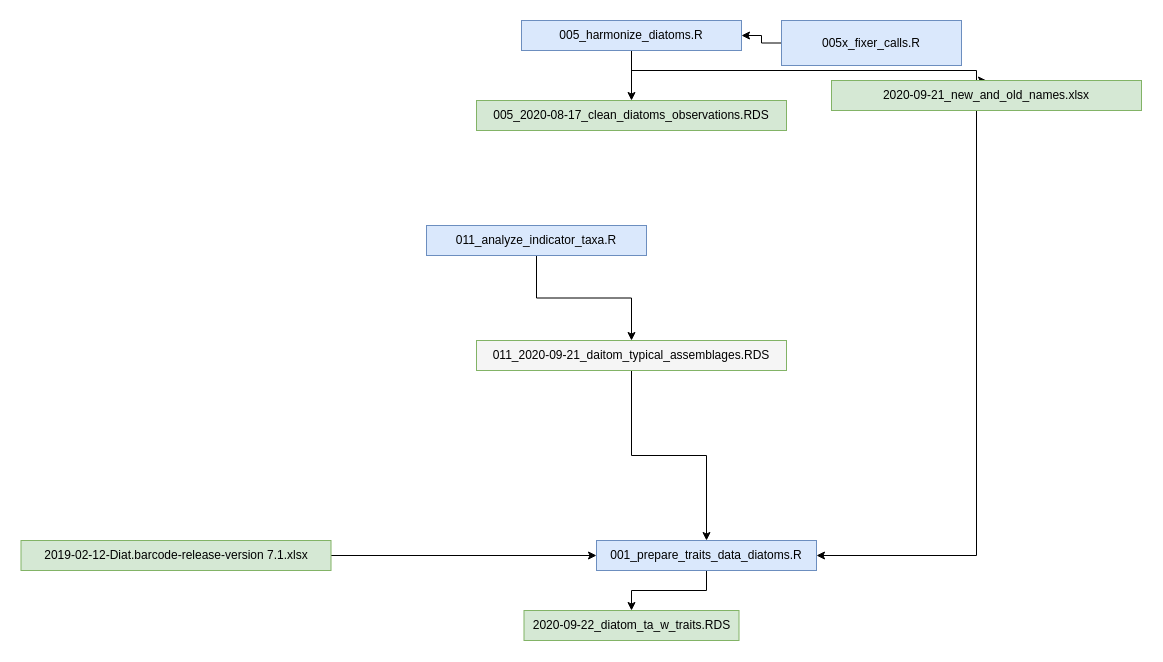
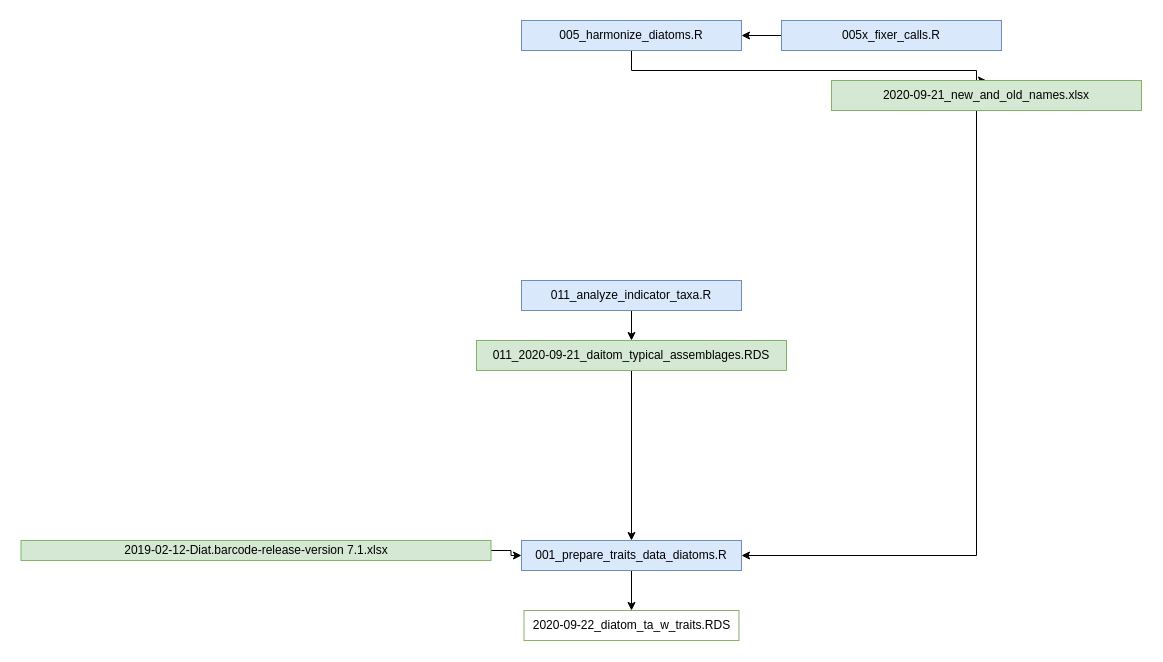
- <mxCell id="10" value="&lt;div style=&quot;text-align: left&quot;&gt;&lt;span style=&quot;white-space: nowrap&quot;&gt;005x_fixer_calls.R&lt;/span&gt;&lt;/div&gt;" style="rounded=0;whiteSpace=wrap;html=1;fillColor=#dae8fc;strokeColor=#6c8ebf;" parent="1" vertex="1"><mxGeometry x="781" y="20" width="180" height="45" as="geometry" /></mxCell>
+ <mxCell id="10" value="&lt;div style=&quot;text-align: left&quot;&gt;&lt;span style=&quot;white-space: nowrap&quot;&gt;005x_fixer_calls.R&lt;/span&gt;&lt;/div&gt;" style="rounded=0;whiteSpace=wrap;html=1;fillColor=#dae8fc;strokeColor=#6c8ebf;" parent="1" vertex="1"><mxGeometry x="781" y="20" width="220" height="30" as="geometry" /></mxCell>
- <mxCell id="6" style="edgeStyle=orthogonalEdgeStyle;rounded=0;orthogonalLoop=1;jettySize=auto;html=1;" parent="1" source="8" target="11" edge="1"><mxGeometry relative="1" as="geometry" /></mxCell>
- <mxCell id="11" value="005_2020-08-17_clean_diatoms_observations.RDS" style="rounded=0;whiteSpace=wrap;html=1;fillColor=#d5e8d4;strokeColor=#82b366;" parent="1" vertex="1"><mxGeometry x="476" y="100" width="310" height="30" as="geometry" /></mxCell>
- <mxCell id="3" value="011_analyze_indicator_taxa.R" style="rounded=0;whiteSpace=wrap;html=1;fillColor=#dae8fc;strokeColor=#6c8ebf;" parent="1" vertex="1"><mxGeometry x="426" y="225" width="220" height="30" as="geometry" /></mxCell>
+ <mxCell id="3" value="011_analyze_indicator_taxa.R" style="rounded=0;whiteSpace=wrap;html=1;fillColor=#dae8fc;strokeColor=#6c8ebf;" parent="1" vertex="1"><mxGeometry x="521" y="280" width="220" height="30" as="geometry" /></mxCell>
- <mxCell id="5" value="011_2020-09-21_daitom_typical_assemblages.RDS" style="rounded=0;whiteSpace=wrap;html=1;fillColor=#f5f5f5;strokeColor=#82b366;" parent="1" vertex="1"><mxGeometry x="476" y="340" width="310" height="30" as="geometry" /></mxCell>
+ <mxCell id="5" value="011_2020-09-21_daitom_typical_assemblages.RDS" style="rounded=0;whiteSpace=wrap;html=1;fillColor=#d5e8d4;strokeColor=#82b366;" parent="1" vertex="1"><mxGeometry x="476" y="340" width="310" height="30" as="geometry" /></mxCell>
- <mxCell id="17" value="2019-02-12-Diat.barcode-release-version 7.1.xlsx" style="rounded=0;whiteSpace=wrap;html=1;fillColor=#d5e8d4;strokeColor=#82b366;" vertex="1" parent="1"><mxGeometry x="20.5" y="540" width="310" height="30" as="geometry" /></mxCell>
+ <mxCell id="17" value="2019-02-12-Diat.barcode-release-version 7.1.xlsx" style="rounded=0;whiteSpace=wrap;html=1;fillColor=#d5e8d4;strokeColor=#82b366;" vertex="1" parent="1"><mxGeometry x="20.5" y="540" width="470" height="20" as="geometry" /></mxCell>
- <mxCell id="15" value="001_prepare_traits_data_diatoms.R" style="rounded=0;whiteSpace=wrap;html=1;fillColor=#dae8fc;strokeColor=#6c8ebf;" vertex="1" parent="1"><mxGeometry x="596" y="540" width="220" height="30" as="geometry" /></mxCell>
+ <mxCell id="15" value="001_prepare_traits_data_diatoms.R" style="rounded=0;whiteSpace=wrap;html=1;fillColor=#dae8fc;strokeColor=#6c8ebf;" vertex="1" parent="1"><mxGeometry x="521" y="540" width="220" height="30" as="geometry" /></mxCell>
- <mxCell id="18" value="2020-09-22_diatom_ta_w_traits.RDS" style="rounded=0;whiteSpace=wrap;html=1;fillColor=#d5e8d4;strokeColor=#82b366;" vertex="1" parent="1"><mxGeometry x="523.5" y="610" width="215" height="30" as="geometry" /></mxCell>
+ <mxCell id="18" value="2020-09-22_diatom_ta_w_traits.RDS" style="rounded=0;whiteSpace=wrap;html=1;fillColor=#ffffff;strokeColor=#82b366;" vertex="1" parent="1"><mxGeometry x="523.5" y="610" width="215" height="30" as="geometry" /></mxCell>
